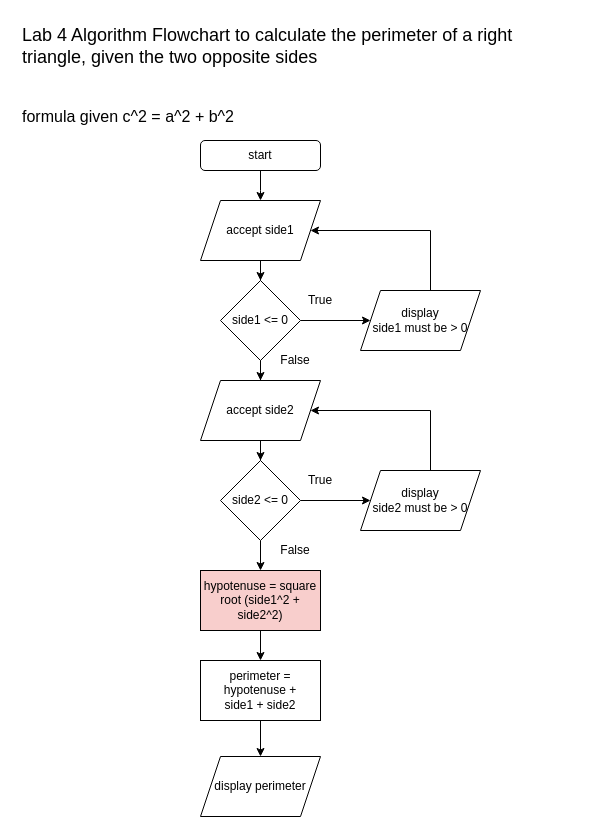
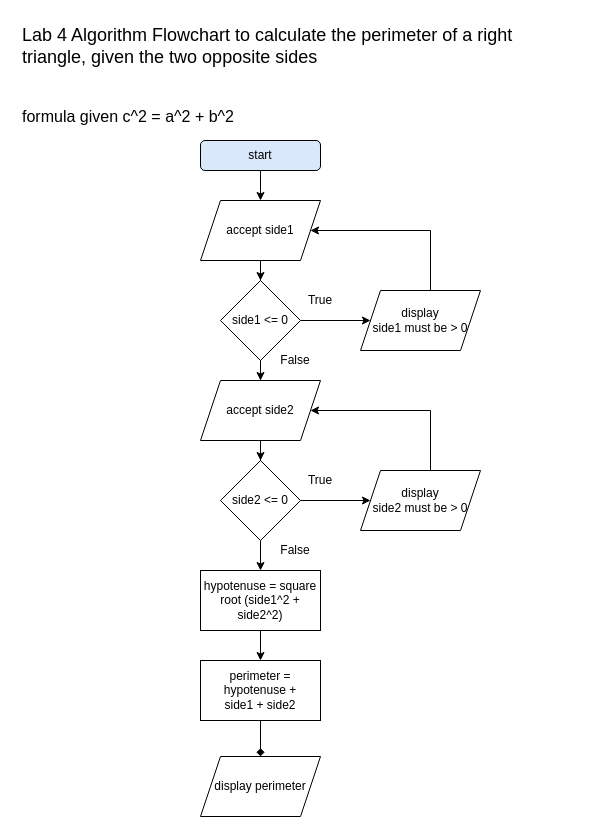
- <mxCell id="3" value="start" style="rounded=1;whiteSpace=wrap;html=1;" parent="1" vertex="1"><mxGeometry x="200" y="140" width="120" height="30" as="geometry" /></mxCell>
+ <mxCell id="3" value="start" style="rounded=1;whiteSpace=wrap;html=1;fillColor=#dae8fc;" parent="1" vertex="1"><mxGeometry x="200" y="140" width="120" height="30" as="geometry" /></mxCell>
- <mxCell id="10" value="hypotenuse = square root (side1^2 + side2^2)" style="rounded=0;whiteSpace=wrap;html=1;fillColor=#f8cecc;" parent="1" vertex="1"><mxGeometry x="200" y="570" width="120" height="60" as="geometry" /></mxCell>
+ <mxCell id="10" value="hypotenuse = square root (side1^2 + side2^2)" style="rounded=0;whiteSpace=wrap;html=1;" parent="1" vertex="1"><mxGeometry x="200" y="570" width="120" height="60" as="geometry" /></mxCell>
- <mxCell id="12" value="" style="edgeStyle=orthogonalEdgeStyle;rounded=0;orthogonalLoop=1;jettySize=auto;html=1;" parent="1" source="13" target="11" edge="1"><mxGeometry relative="1" as="geometry" /></mxCell>
+ <mxCell id="12" value="" style="edgeStyle=orthogonalEdgeStyle;rounded=0;orthogonalLoop=1;jettySize=auto;html=1;endArrow=diamond;" parent="1" source="13" target="11" edge="1"><mxGeometry relative="1" as="geometry" /></mxCell>
